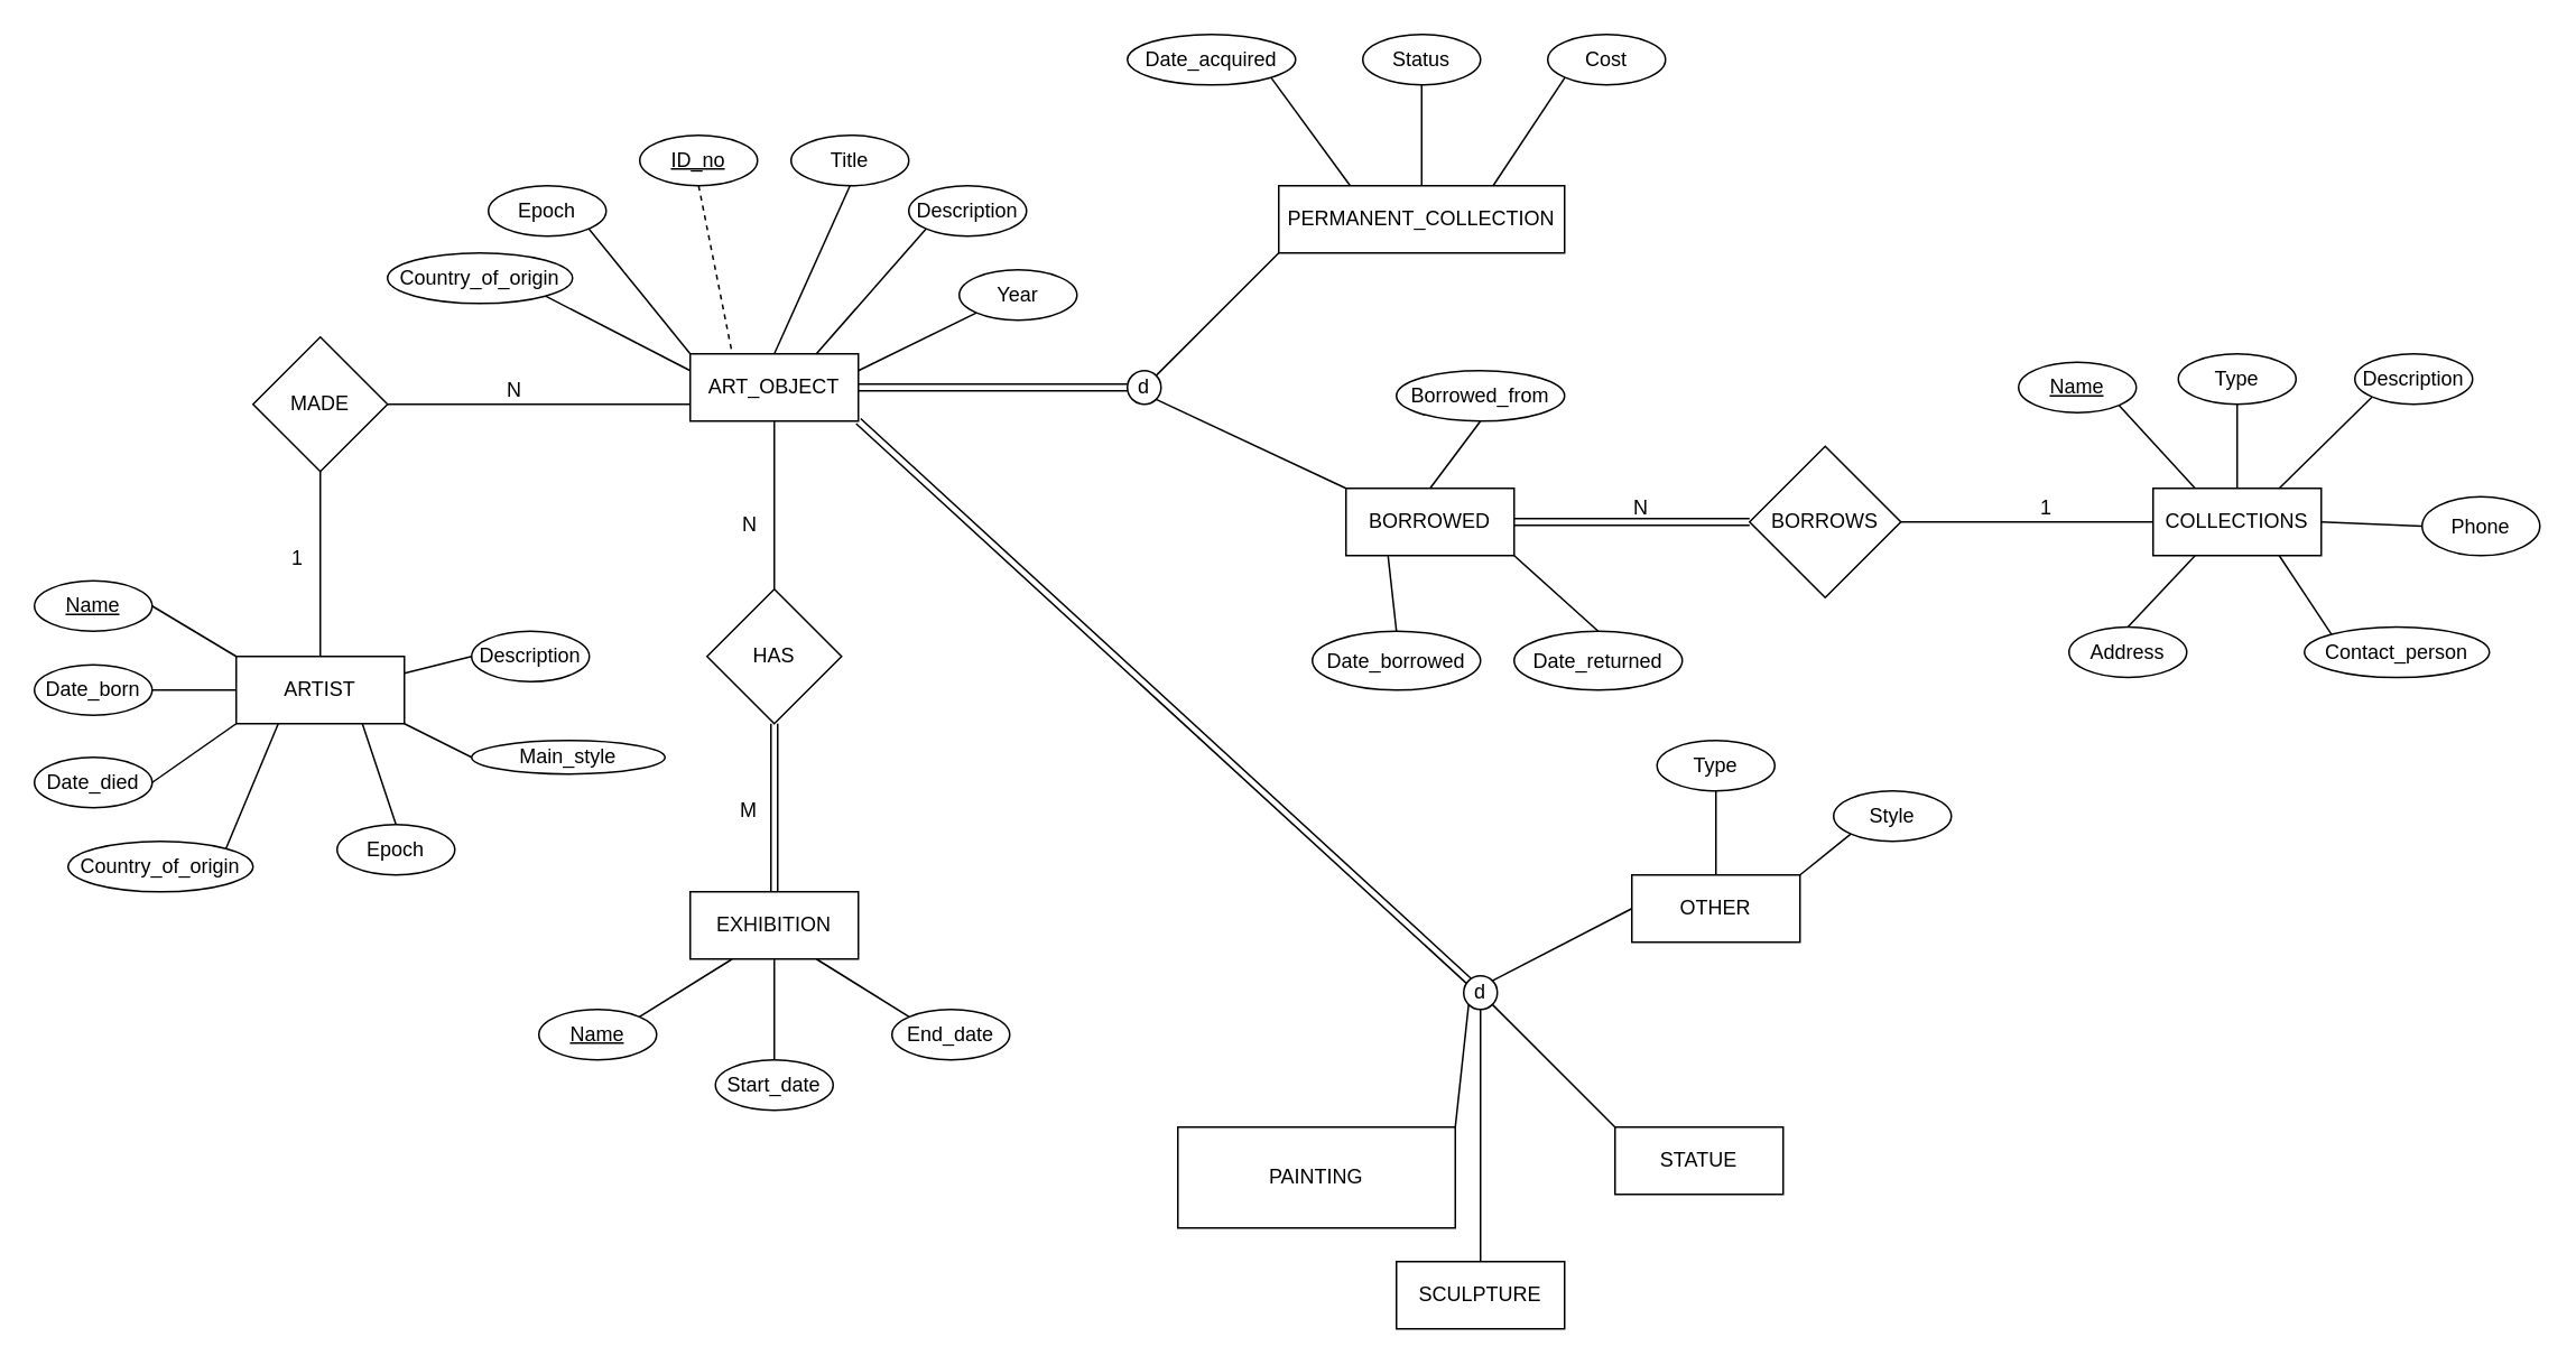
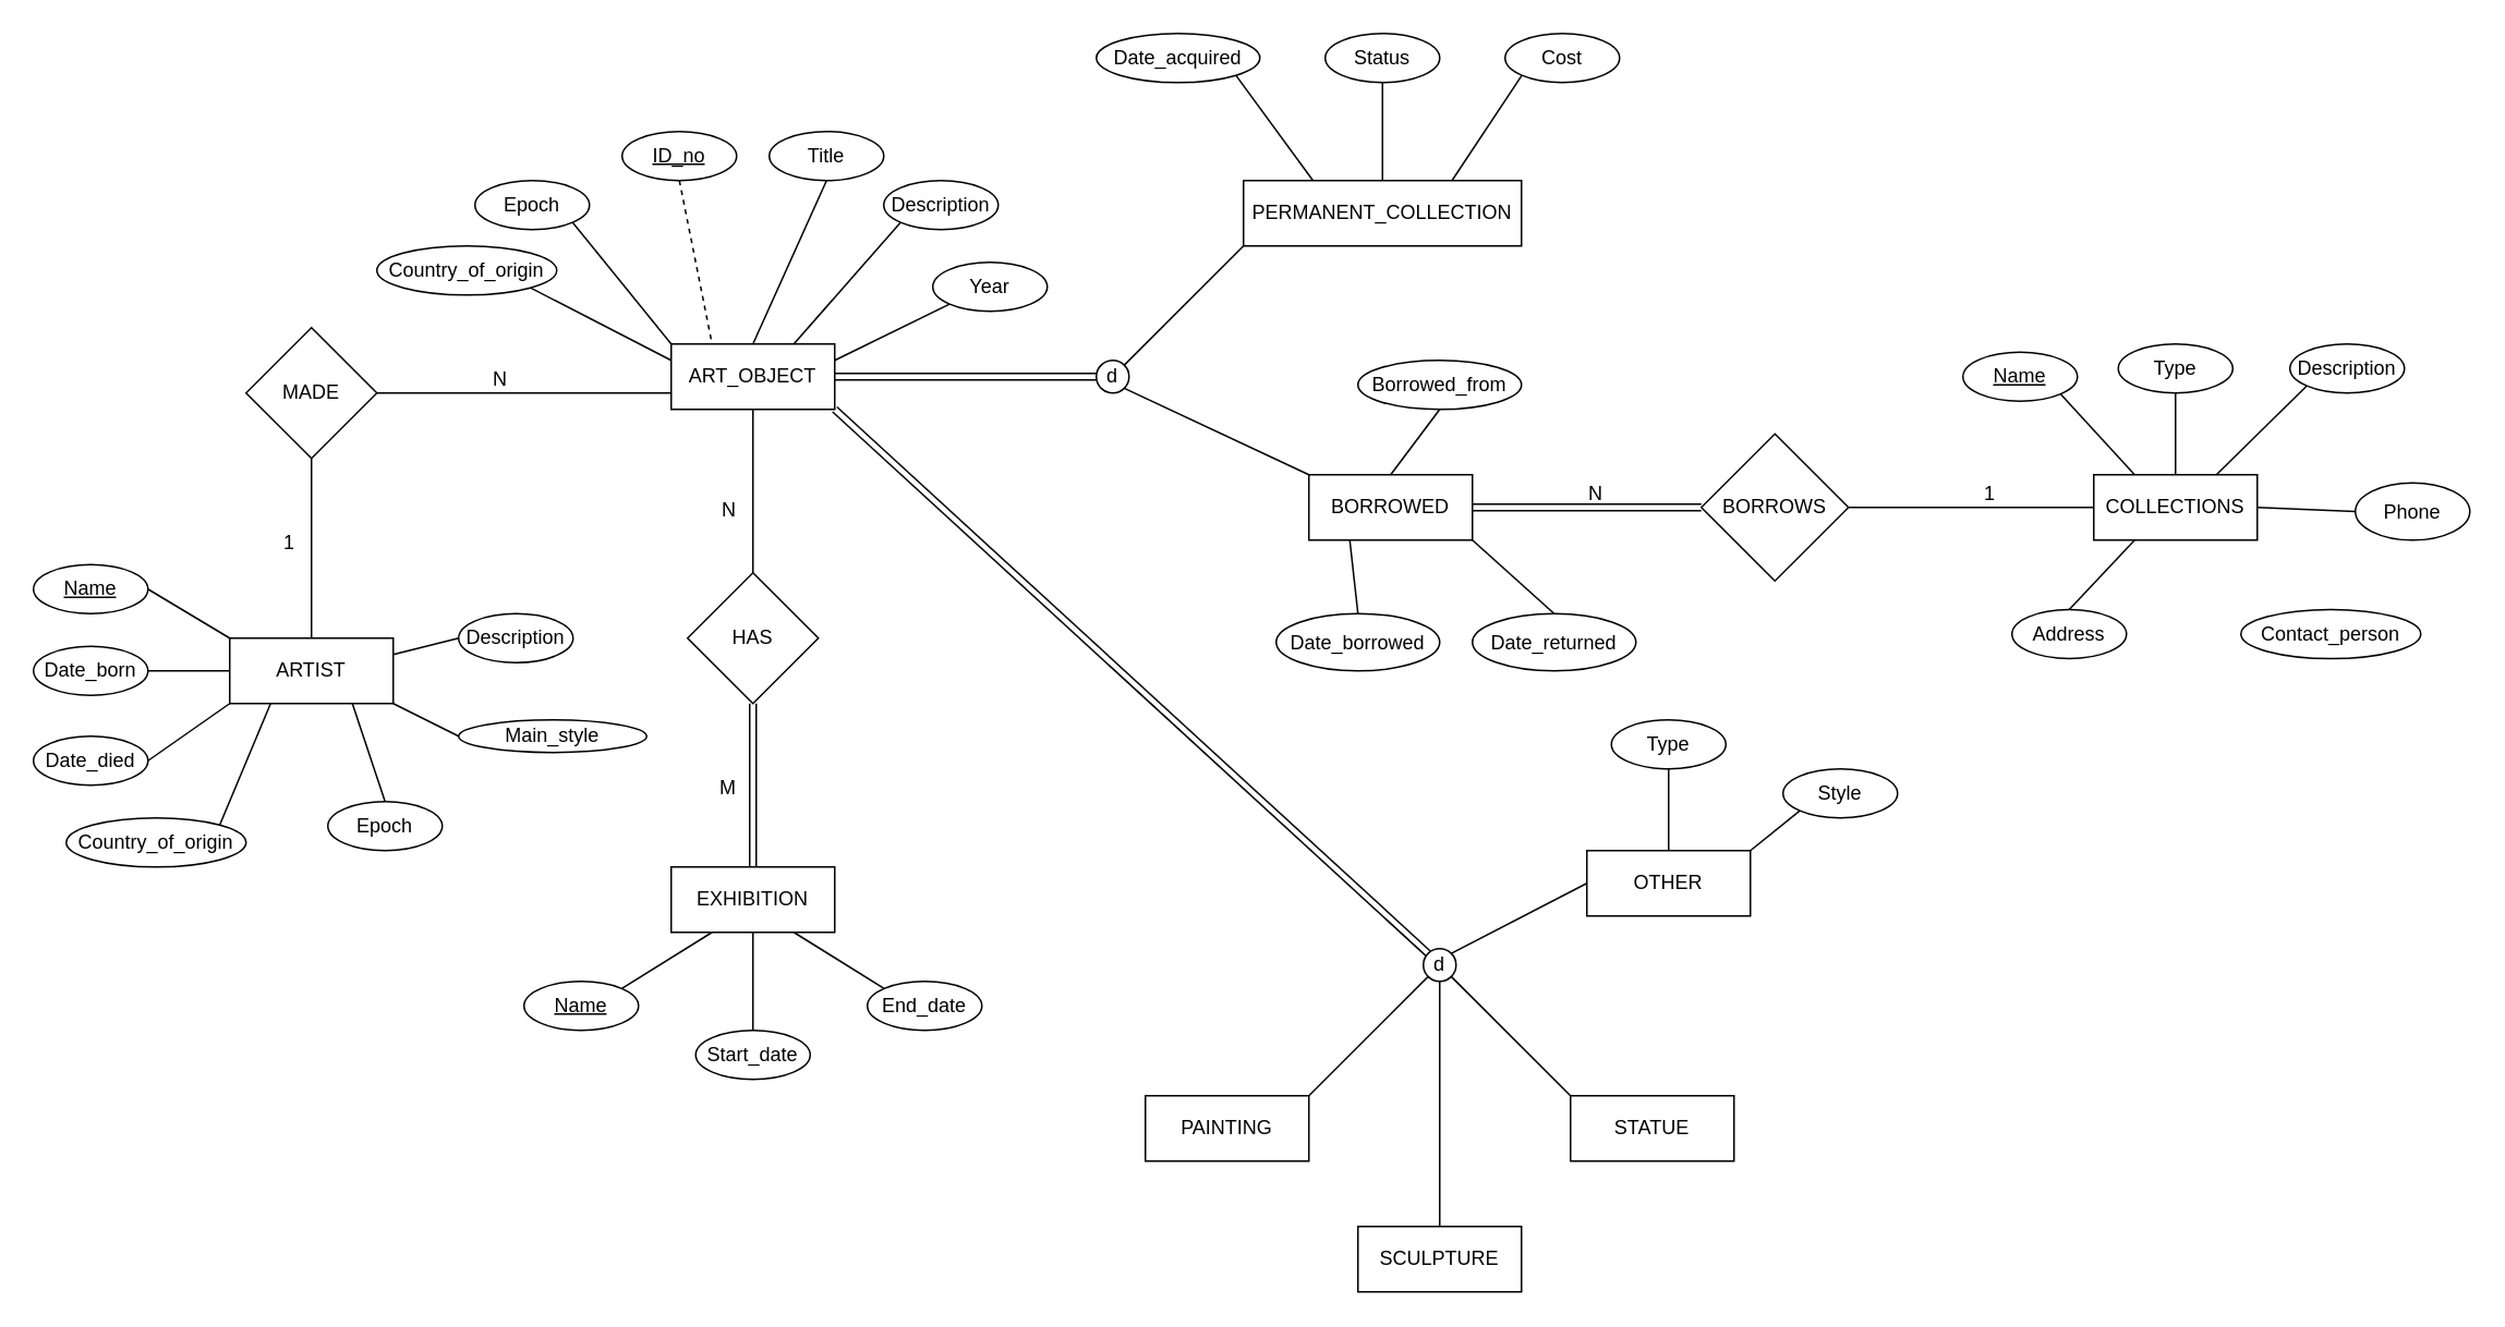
- <mxCell id="81" value="" style="endArrow=none;html=1;rounded=0;exitX=0;exitY=0;exitDx=0;exitDy=0;entryX=0.75;entryY=1;entryDx=0;entryDy=0;" edge="1" parent="1" source="75" target="68"><mxGeometry relative="1" as="geometry"><mxPoint x="1450" y="322.5" as="sourcePoint" /><mxPoint x="1390" y="320" as="targetPoint" /></mxGeometry></mxCell>
- <mxCell id="88" value="PAINTING" style="whiteSpace=wrap;html=1;align=center;" vertex="1" parent="1"><mxGeometry x="700" y="670" width="165" height="60" as="geometry" /></mxCell>
+ <mxCell id="88" value="PAINTING" style="whiteSpace=wrap;html=1;align=center;" vertex="1" parent="1"><mxGeometry x="700" y="670" width="100" height="40" as="geometry" /></mxCell>
